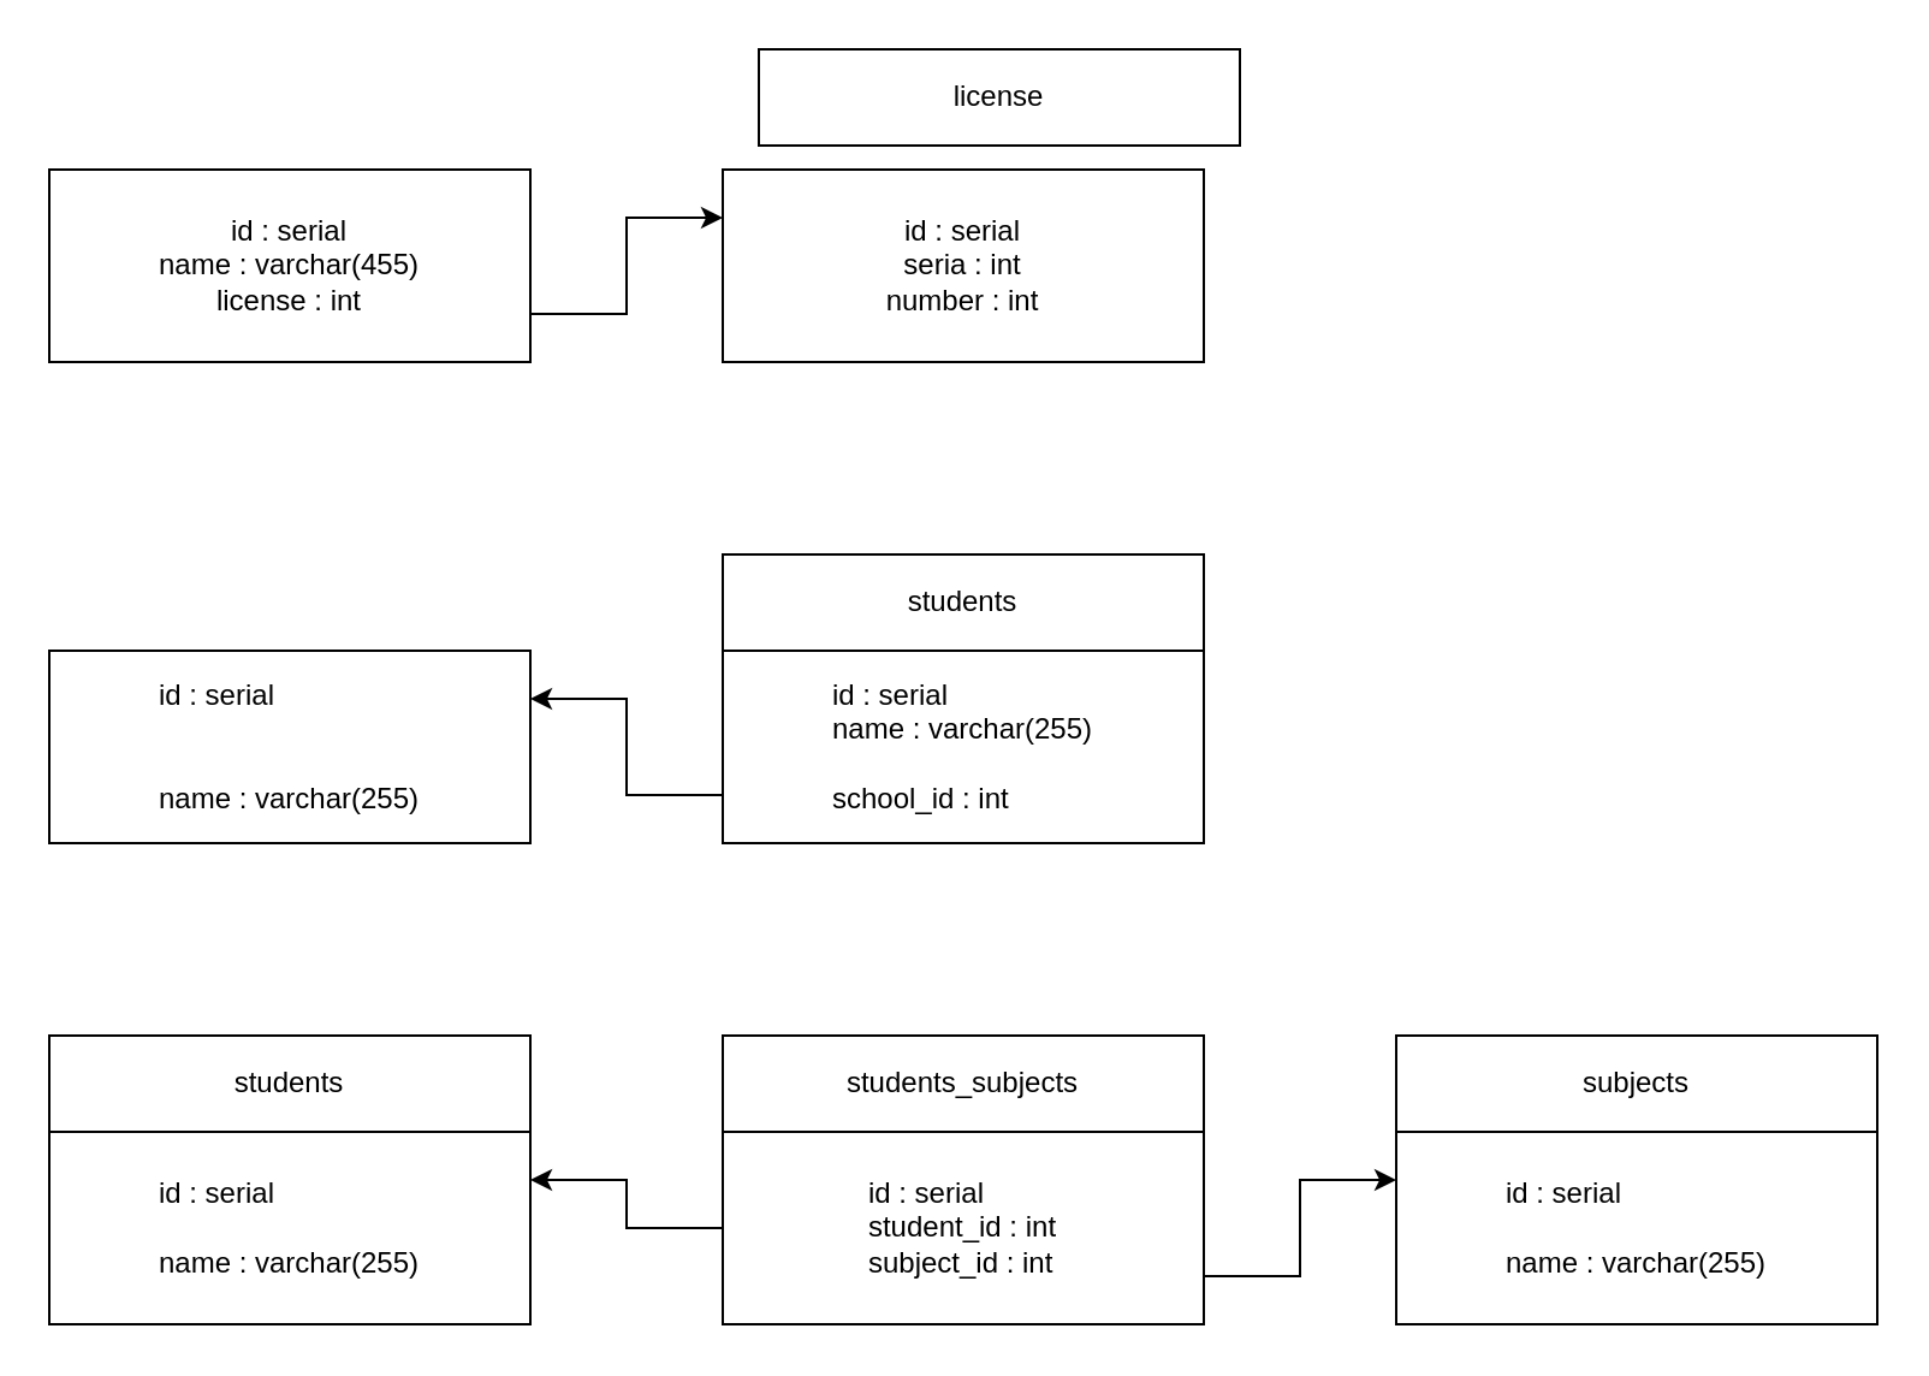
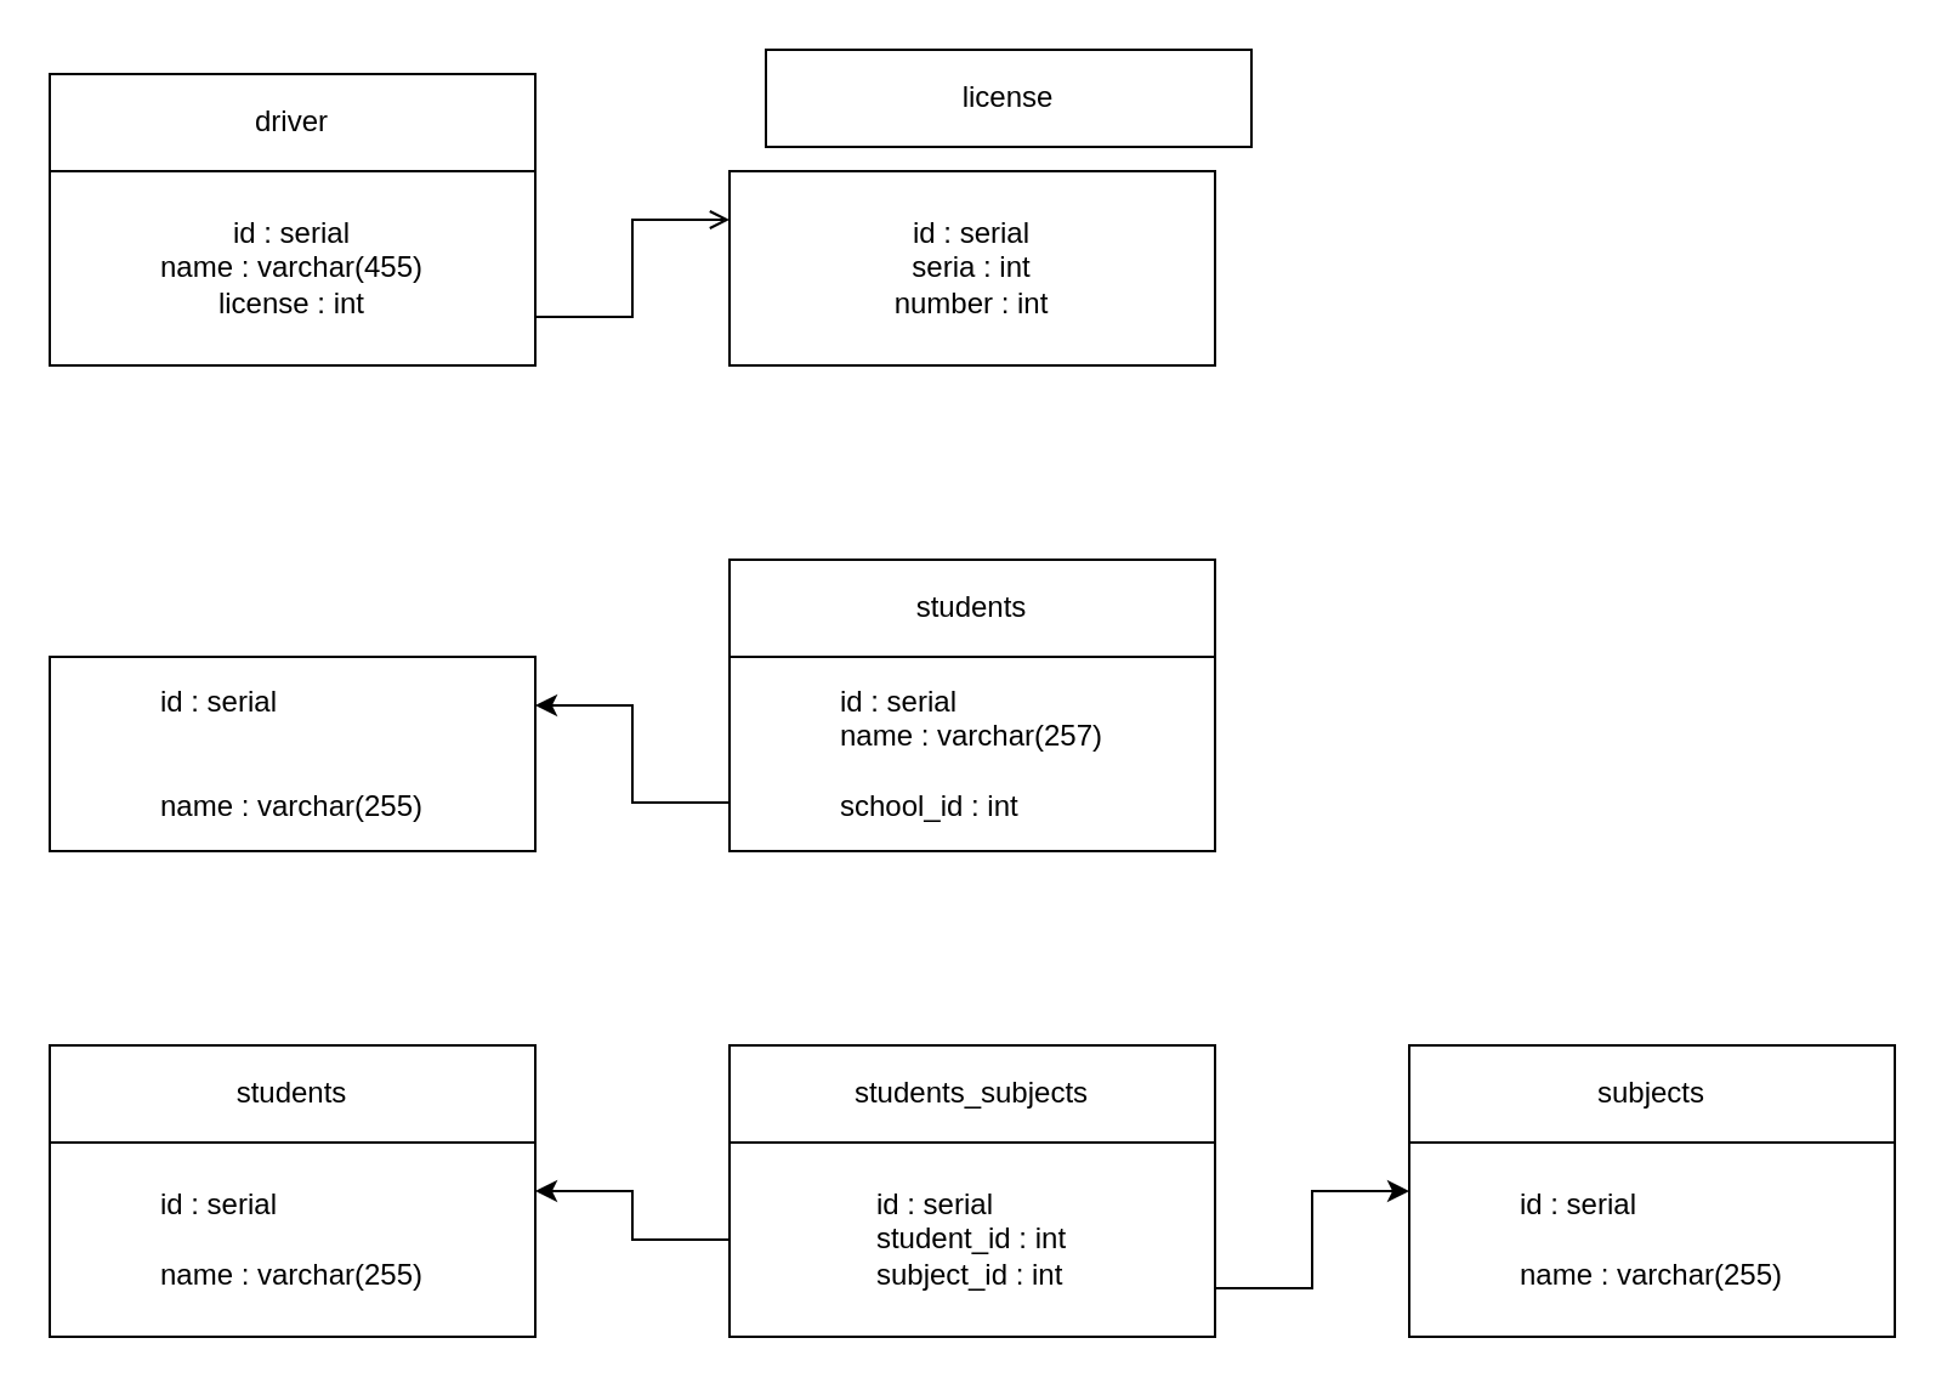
+ <mxCell id="2" value="driver" style="rounded=0;whiteSpace=wrap;html=1;" vertex="1" parent="1"><mxGeometry x="20" y="30" width="200" height="40" as="geometry" /></mxCell>
- <mxCell id="17" style="edgeStyle=orthogonalEdgeStyle;rounded=0;orthogonalLoop=1;jettySize=auto;html=1;exitX=1;exitY=0.75;exitDx=0;exitDy=0;entryX=0;entryY=0.25;entryDx=0;entryDy=0;" edge="1" parent="1" source="18" target="16"><mxGeometry relative="1" as="geometry" /></mxCell>
+ <mxCell id="17" style="edgeStyle=orthogonalEdgeStyle;rounded=0;orthogonalLoop=1;jettySize=auto;html=1;exitX=1;exitY=0.75;exitDx=0;exitDy=0;entryX=0;entryY=0.25;entryDx=0;entryDy=0;endArrow=open;" edge="1" parent="1" source="18" target="16"><mxGeometry relative="1" as="geometry" /></mxCell>
- <mxCell id="6" value="&lt;div style=&quot;text-align: left&quot;&gt;&lt;span&gt;id : serial&lt;/span&gt;&lt;/div&gt;&lt;div style=&quot;text-align: left&quot;&gt;&lt;span&gt;name : varchar(255)&lt;br&gt;&lt;br&gt;&lt;/span&gt;&lt;/div&gt;&lt;div style=&quot;text-align: left&quot;&gt;&lt;span&gt;school_id : int&lt;/span&gt;&lt;/div&gt;" style="rounded=0;whiteSpace=wrap;html=1;" vertex="1" parent="1"><mxGeometry x="300" y="270" width="200" height="80" as="geometry" /></mxCell>
+ <mxCell id="6" value="&lt;div style=&quot;text-align: left&quot;&gt;&lt;span&gt;id : serial&lt;/span&gt;&lt;/div&gt;&lt;div style=&quot;text-align: left&quot;&gt;&lt;span&gt;name : varchar(257)&lt;br&gt;&lt;br&gt;&lt;/span&gt;&lt;/div&gt;&lt;div style=&quot;text-align: left&quot;&gt;&lt;span&gt;school_id : int&lt;/span&gt;&lt;/div&gt;" style="rounded=0;whiteSpace=wrap;html=1;" vertex="1" parent="1"><mxGeometry x="300" y="270" width="200" height="80" as="geometry" /></mxCell>
